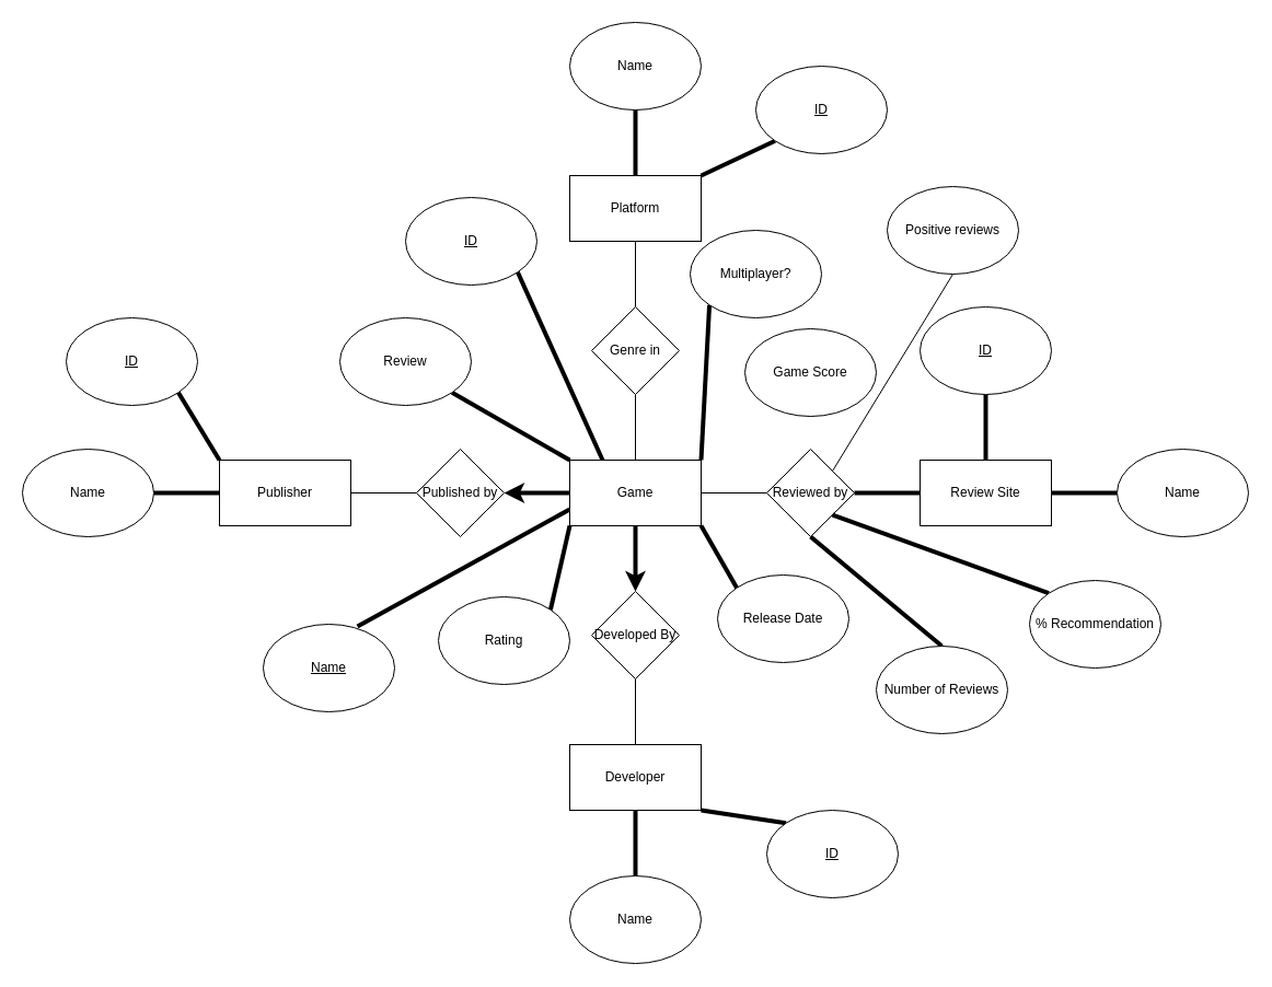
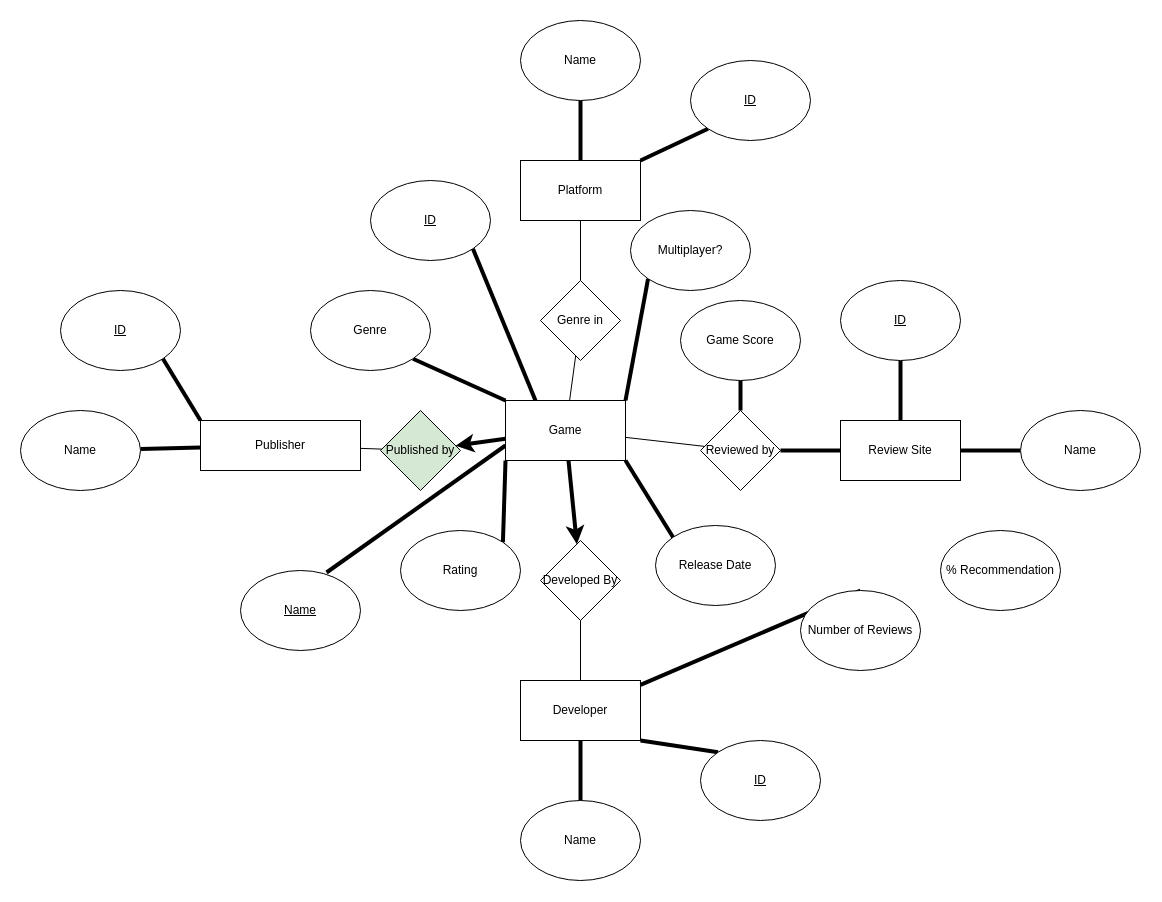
- <mxCell id="53" value="Positive reviews" style="ellipse;whiteSpace=wrap;html=1;" parent="1" vertex="1"><mxGeometry x="810" y="170" width="120" height="80" as="geometry" /></mxCell>
- <mxCell id="30" value="Review" style="ellipse;whiteSpace=wrap;html=1;" parent="1" vertex="1"><mxGeometry x="310" y="290" width="120" height="80" as="geometry" /></mxCell>
+ <mxCell id="30" value="Genre" style="ellipse;whiteSpace=wrap;html=1;" parent="1" vertex="1"><mxGeometry x="310" y="290" width="120" height="80" as="geometry" /></mxCell>
- <mxCell id="26" style="edgeStyle=none;html=1;exitX=1;exitY=0;exitDx=0;exitDy=0;entryX=0.5;entryY=1;entryDx=0;entryDy=0;endArrow=none;endFill=0;strokeWidth=1;" parent="1" source="27" target="53" edge="1"><mxGeometry relative="1" as="geometry" /></mxCell>
+ <mxCell id="25" value="" style="edgeStyle=none;html=1;endArrow=none;endFill=0;strokeWidth=4;" parent="1" source="27" target="48" edge="1"><mxGeometry relative="1" as="geometry" /></mxCell>
- <mxCell id="20" value="Publisher" style="rounded=0;whiteSpace=wrap;html=1;" parent="1" vertex="1"><mxGeometry x="200" y="420" width="120" height="60" as="geometry" /></mxCell>
+ <mxCell id="20" value="Publisher" style="rounded=0;whiteSpace=wrap;html=1;" parent="1" vertex="1"><mxGeometry x="200" y="420" width="160" height="50" as="geometry" /></mxCell>
- <mxCell id="17" value="Published by" style="rhombus;whiteSpace=wrap;html=1;" parent="1" vertex="1"><mxGeometry x="380" y="410" width="80" height="80" as="geometry" /></mxCell>
+ <mxCell id="17" value="Published by" style="rhombus;whiteSpace=wrap;html=1;fillColor=#d5e8d4;" parent="1" vertex="1"><mxGeometry x="380" y="410" width="80" height="80" as="geometry" /></mxCell>
- <mxCell id="12" value="Game" style="rounded=0;whiteSpace=wrap;html=1;" parent="1" vertex="1"><mxGeometry x="520" y="420" width="120" height="60" as="geometry" /></mxCell>
+ <mxCell id="12" value="Game" style="rounded=0;whiteSpace=wrap;html=1;" parent="1" vertex="1"><mxGeometry x="505" y="400" width="120" height="60" as="geometry" /></mxCell>
- <mxCell id="51" style="edgeStyle=none;html=1;exitX=0;exitY=0;exitDx=0;exitDy=0;entryX=1;entryY=1;entryDx=0;entryDy=0;endArrow=none;endFill=0;strokeWidth=4;" parent="1" source="52" target="27" edge="1"><mxGeometry relative="1" as="geometry" /></mxCell>
- <mxCell id="49" style="edgeStyle=none;html=1;exitX=0.5;exitY=0;exitDx=0;exitDy=0;entryX=0.5;entryY=1;entryDx=0;entryDy=0;endArrow=none;endFill=0;strokeWidth=4;" parent="1" source="50" target="27" edge="1"><mxGeometry relative="1" as="geometry" /></mxCell>
+ <mxCell id="49" style="edgeStyle=none;html=1;exitX=0.5;exitY=0;exitDx=0;exitDy=0;endArrow=none;endFill=0;strokeWidth=4;" parent="1" source="50" target="16" edge="1"><mxGeometry relative="1" as="geometry" /></mxCell>
- <mxCell id="32" value="Rating" style="ellipse;whiteSpace=wrap;html=1;" parent="1" vertex="1"><mxGeometry x="400" y="545" width="120" height="80" as="geometry" /></mxCell>
+ <mxCell id="32" value="Rating" style="ellipse;whiteSpace=wrap;html=1;" parent="1" vertex="1"><mxGeometry x="400" y="530" width="120" height="80" as="geometry" /></mxCell>
